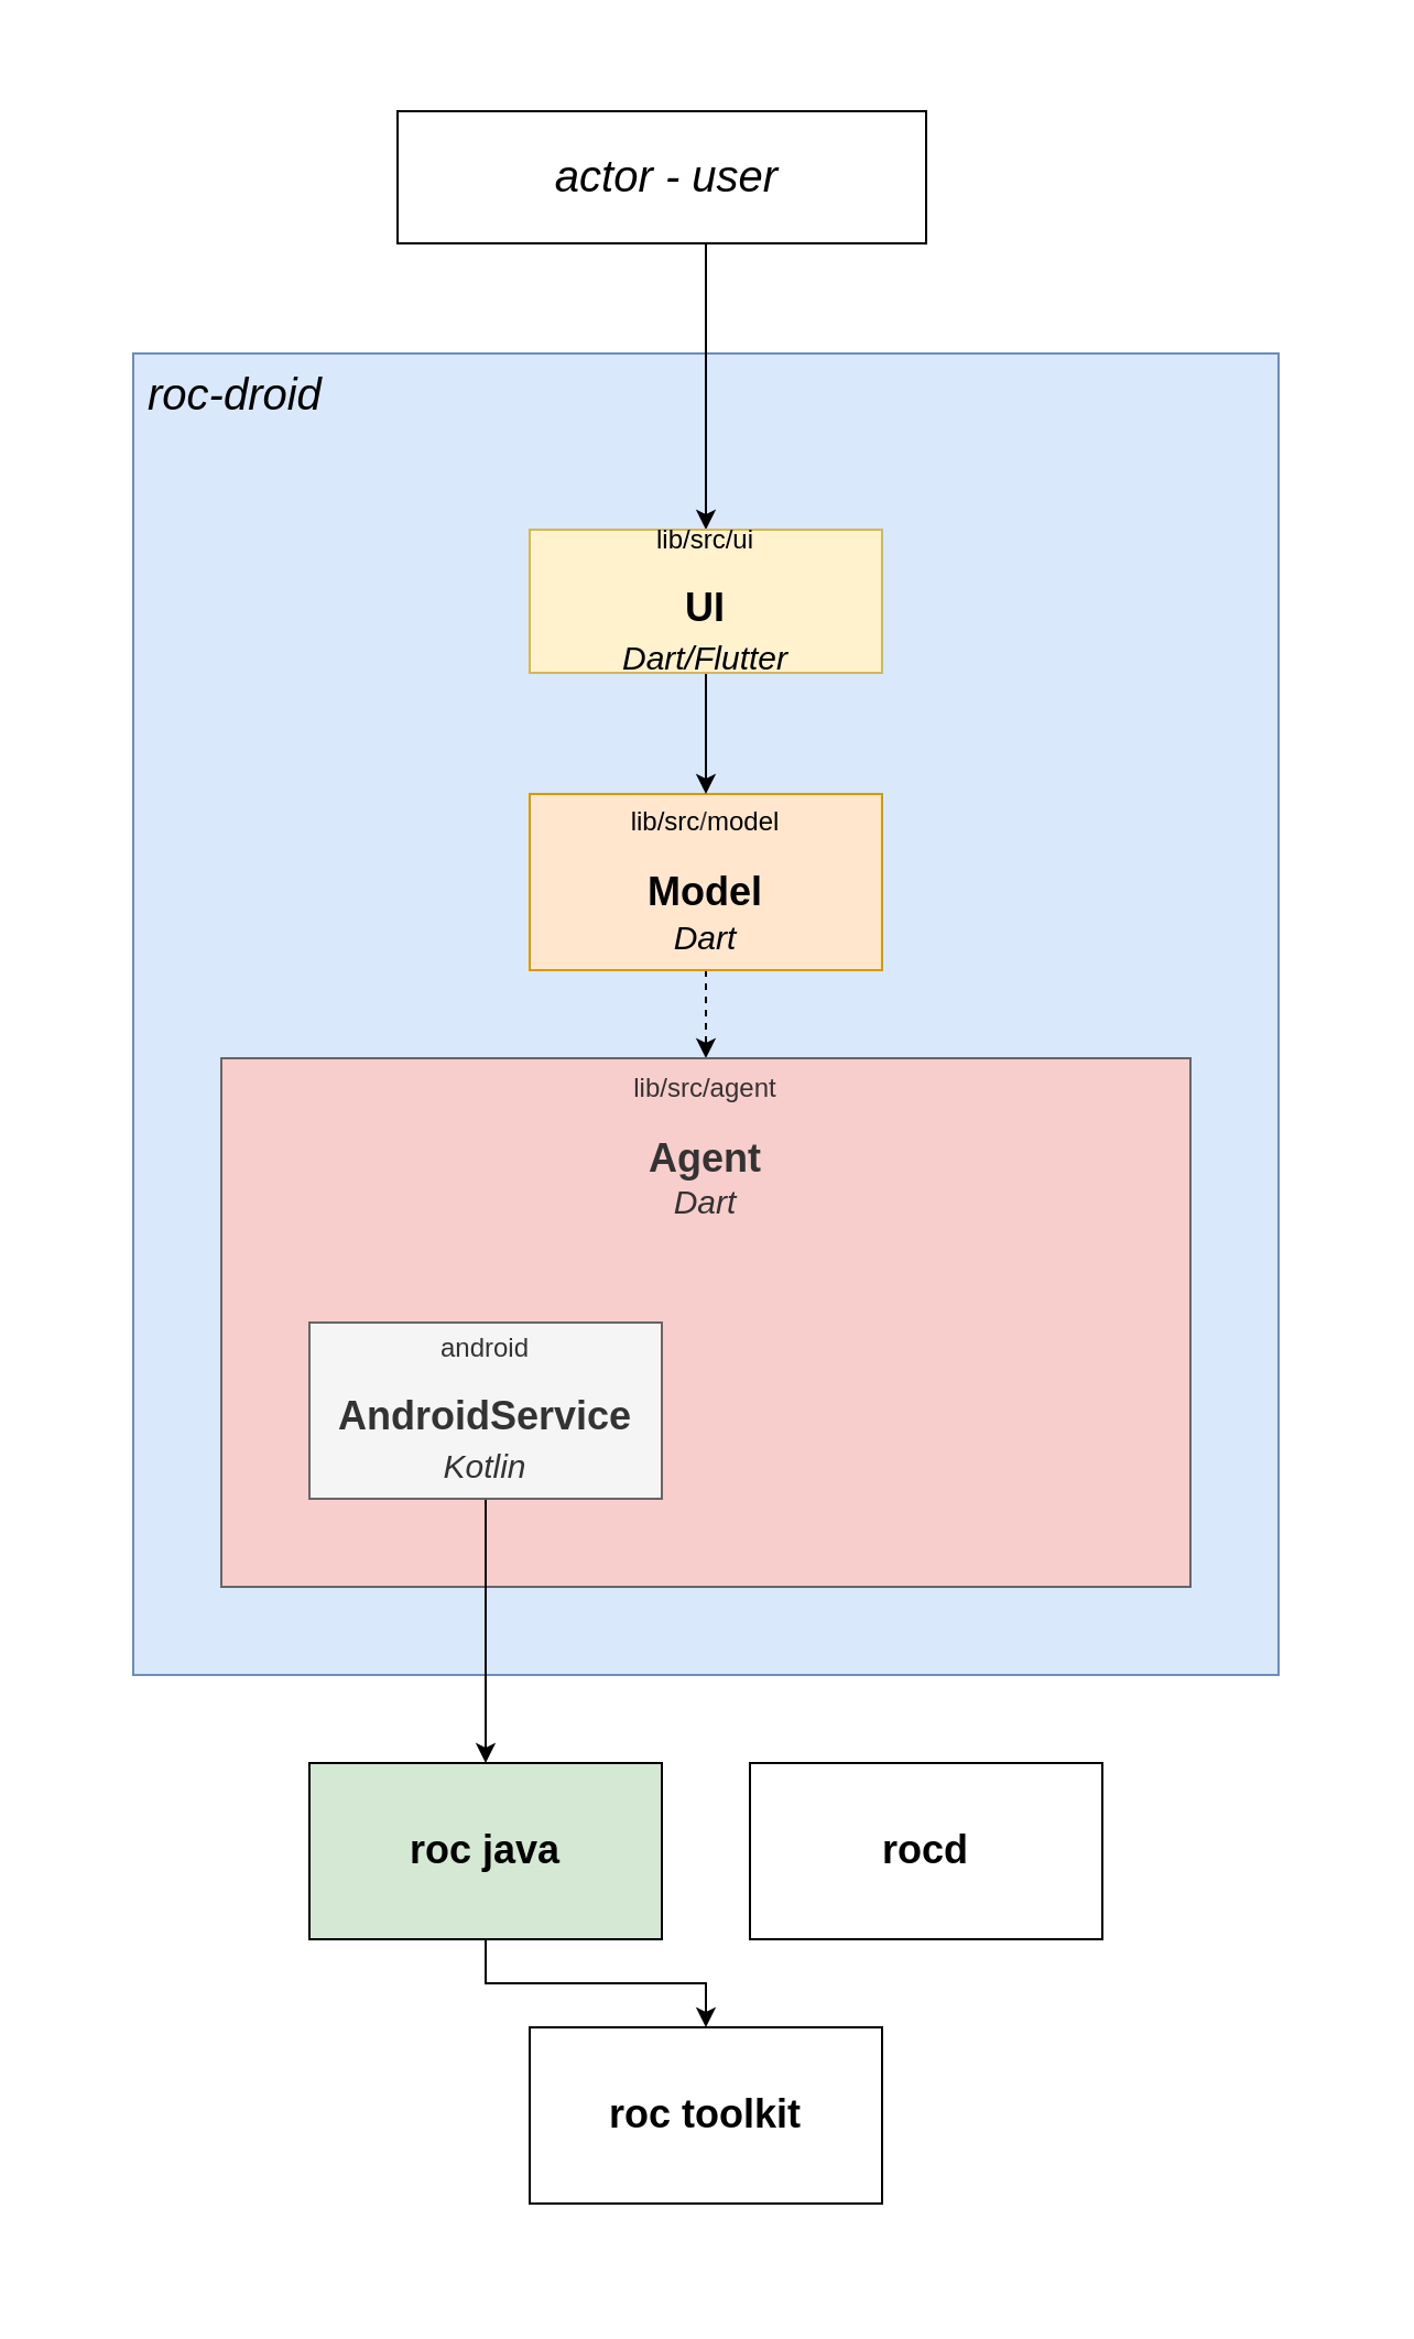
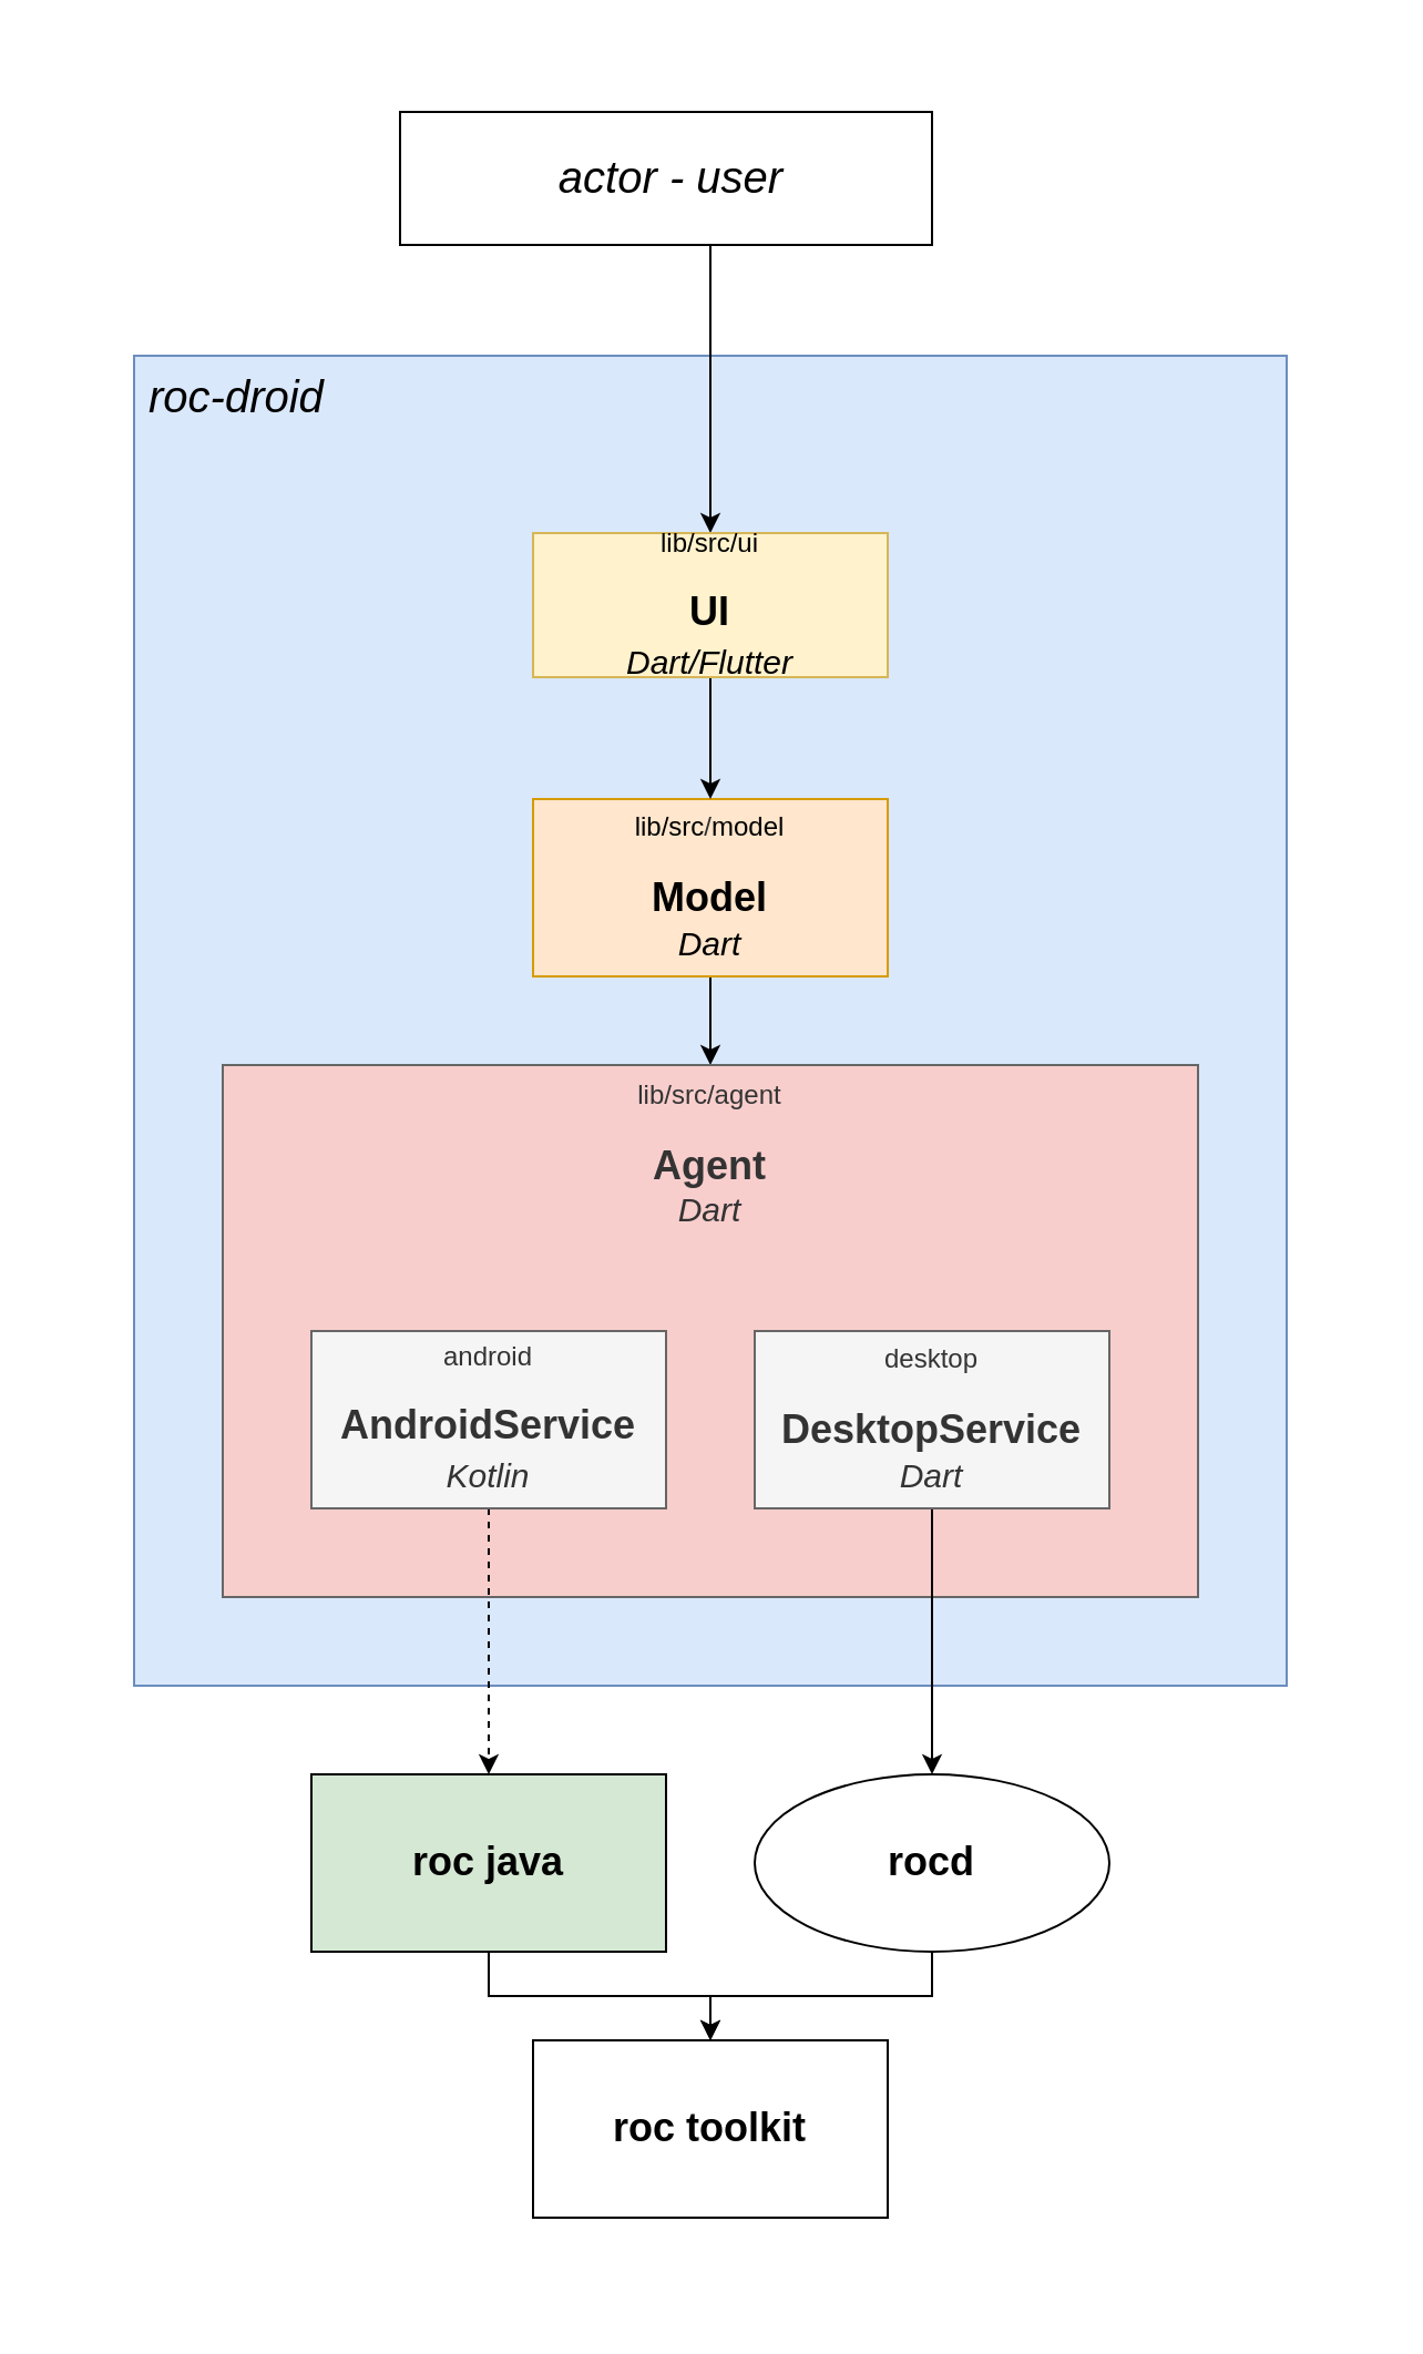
- <mxCell id="6" style="edgeStyle=orthogonalEdgeStyle;rounded=0;orthogonalLoop=1;jettySize=auto;html=1;dashed=1;" parent="1" source="7" target="10" edge="1"><mxGeometry relative="1" as="geometry" /></mxCell>
+ <mxCell id="6" style="edgeStyle=orthogonalEdgeStyle;rounded=0;orthogonalLoop=1;jettySize=auto;html=1;" parent="1" source="7" target="10" edge="1"><mxGeometry relative="1" as="geometry" /></mxCell>
+ <mxCell id="14" value="desktop&lt;br&gt;&lt;br&gt;&lt;b&gt;&lt;font style=&quot;font-size: 18px;&quot;&gt;DesktopService&lt;br&gt;&lt;/font&gt;&lt;/b&gt;&lt;font style=&quot;font-size: 15px;&quot;&gt;&lt;i style=&quot;&quot;&gt;Dart&lt;/i&gt;&lt;/font&gt;" style="html=1;whiteSpace=wrap;fillColor=#f5f5f5;strokeColor=#666666;fontColor=#333333;" parent="1" vertex="1"><mxGeometry x="340" y="600" width="160" height="80" as="geometry" /></mxCell>
+ <mxCell id="13" style="edgeStyle=orthogonalEdgeStyle;rounded=0;orthogonalLoop=1;jettySize=auto;html=1;" parent="1" source="14" target="18" edge="1"><mxGeometry relative="1" as="geometry" /></mxCell>
- <mxCell id="11" style="edgeStyle=orthogonalEdgeStyle;rounded=0;orthogonalLoop=1;jettySize=auto;html=1;" parent="1" source="12" target="16" edge="1"><mxGeometry relative="1" as="geometry" /></mxCell>
+ <mxCell id="11" style="edgeStyle=orthogonalEdgeStyle;rounded=0;orthogonalLoop=1;jettySize=auto;html=1;dashed=1;" parent="1" source="12" target="16" edge="1"><mxGeometry relative="1" as="geometry" /></mxCell>
- <mxCell id="18" value="&lt;font style=&quot;&quot;&gt;&lt;b&gt;&lt;font style=&quot;font-size: 18px;&quot;&gt;rocd&lt;/font&gt;&lt;/b&gt;&lt;br&gt;&lt;/font&gt;" style="html=1;whiteSpace=wrap;" parent="1" vertex="1"><mxGeometry x="340" y="800" width="160" height="80" as="geometry" /></mxCell>
+ <mxCell id="18" value="&lt;font style=&quot;&quot;&gt;&lt;b&gt;&lt;font style=&quot;font-size: 18px;&quot;&gt;rocd&lt;/font&gt;&lt;/b&gt;&lt;br&gt;&lt;/font&gt;" style="ellipse;html=1;whiteSpace=wrap;" parent="1" vertex="1"><mxGeometry x="340" y="800" width="160" height="80" as="geometry" /></mxCell>
+ <mxCell id="17" style="edgeStyle=orthogonalEdgeStyle;rounded=0;orthogonalLoop=1;jettySize=auto;html=1;" parent="1" source="18" target="19" edge="1"><mxGeometry relative="1" as="geometry" /></mxCell>
